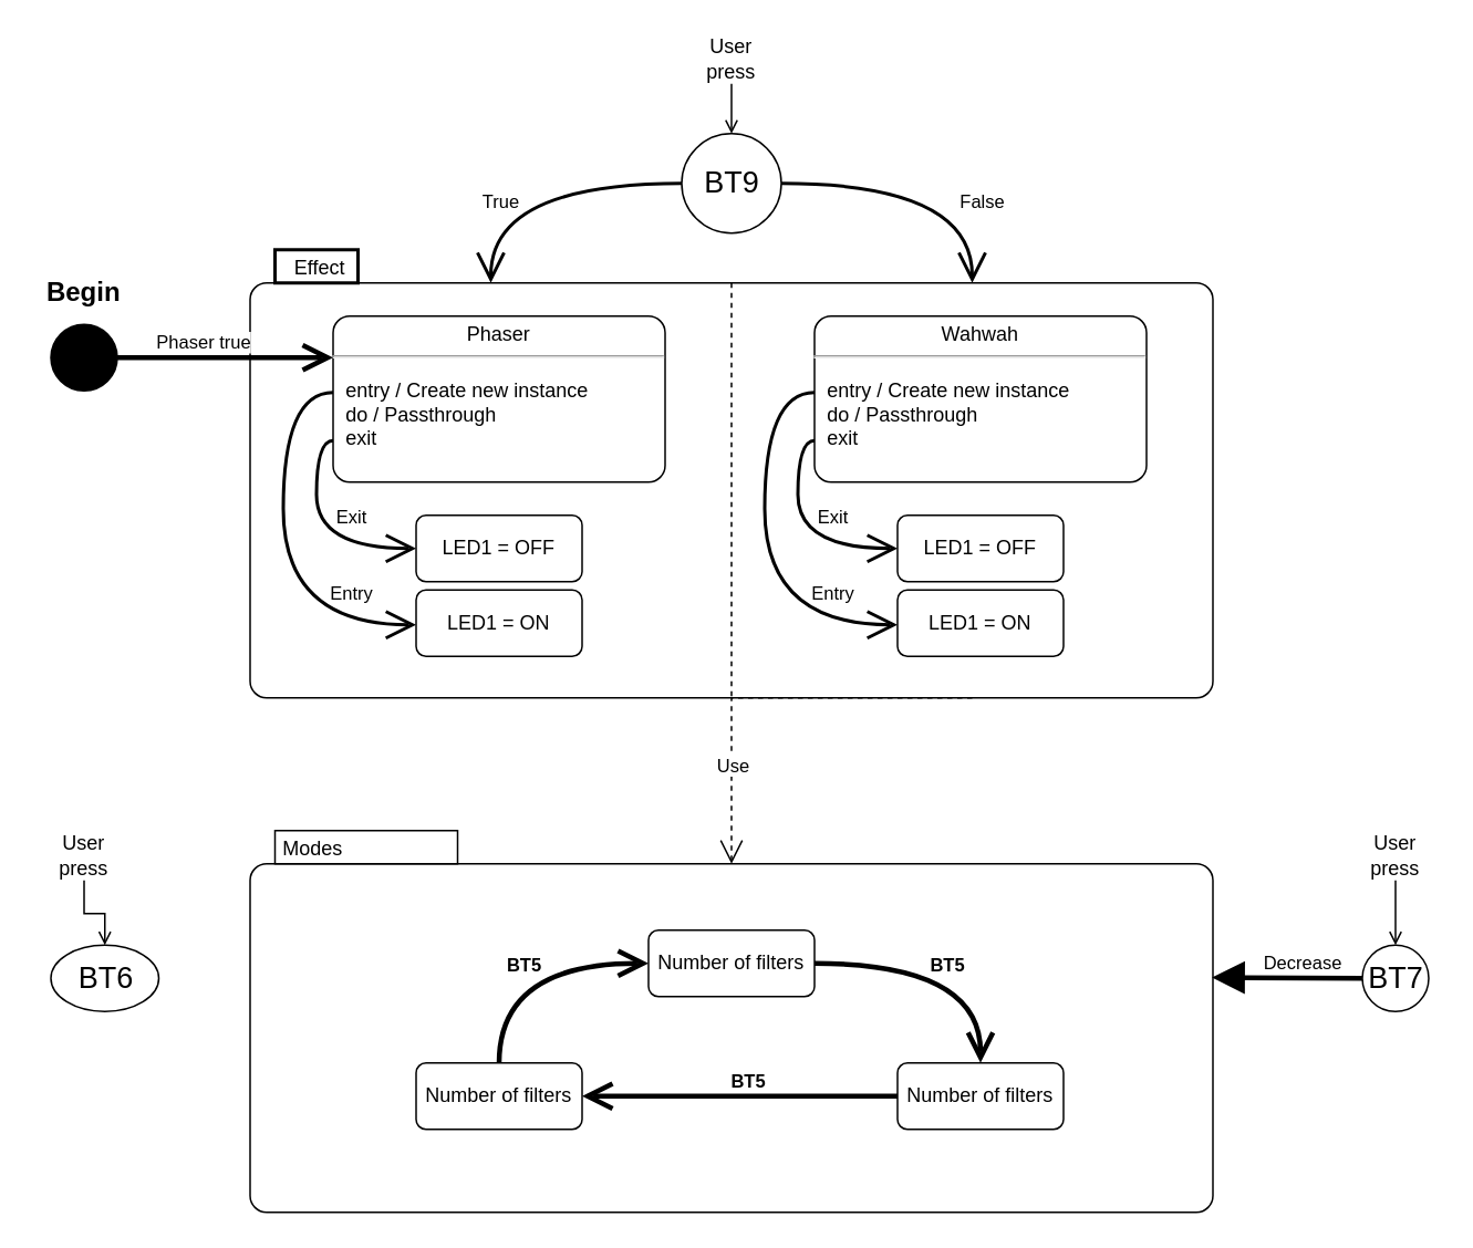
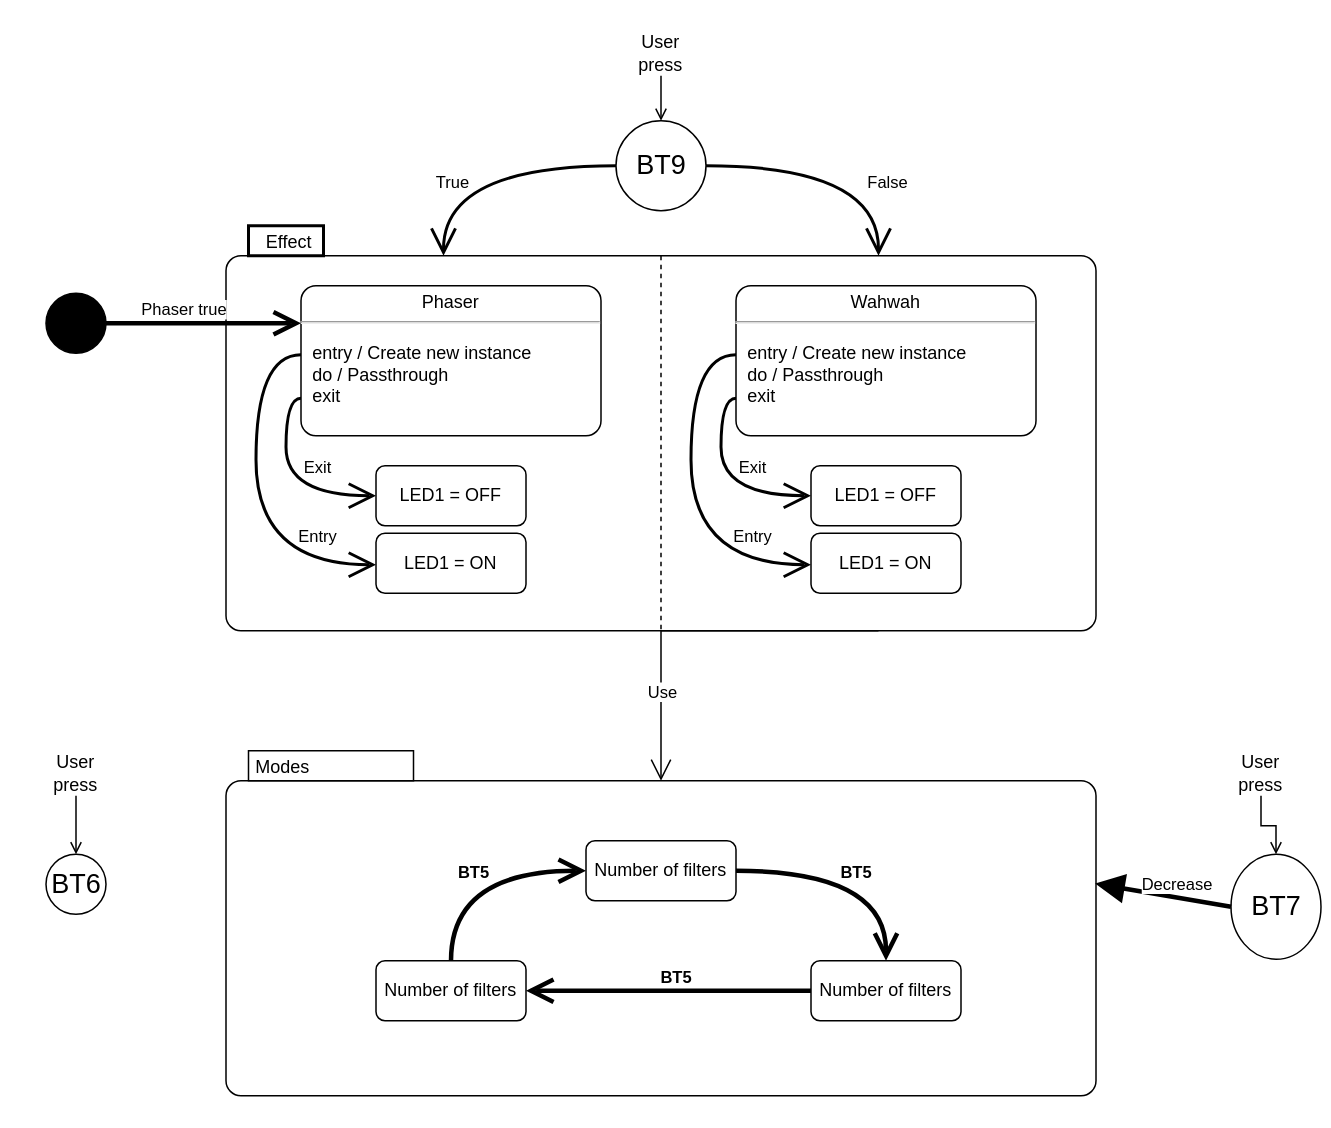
- <mxCell id="6" value="&lt;b style=&quot;font-size: 16px;&quot;&gt;Begin&lt;/b&gt;" style="text;html=1;strokeColor=none;fillColor=none;align=center;verticalAlign=middle;whiteSpace=wrap;rounded=0;fontSize=16;" vertex="1" parent="1"><mxGeometry x="20" y="160" width="60" height="30" as="geometry" /></mxCell>
- <mxCell id="28" value="" style="edgeStyle=elbowEdgeStyle;html=1;elbow=horizontal;align=right;verticalAlign=bottom;rounded=0;labelBackgroundColor=none;endArrow=open;endSize=12;exitX=0.75;exitY=1;exitDx=0;exitDy=0;exitPerimeter=0;entryX=0.5;entryY=0;entryDx=0;entryDy=20;entryPerimeter=0;dashed=1;" edge="1" target="2" parent="1" source="3"><mxGeometry relative="1" as="geometry"><mxPoint x="440" y="520" as="sourcePoint" /><mxPoint x="440" y="470" as="targetPoint" /><Array as="points"><mxPoint x="440" y="440" /></Array></mxGeometry></mxCell>
+ <mxCell id="28" value="" style="edgeStyle=elbowEdgeStyle;html=1;elbow=horizontal;align=right;verticalAlign=bottom;rounded=0;labelBackgroundColor=none;endArrow=open;endSize=12;exitX=0.75;exitY=1;exitDx=0;exitDy=0;exitPerimeter=0;entryX=0.5;entryY=0;entryDx=0;entryDy=20;entryPerimeter=0;" edge="1" target="2" parent="1" source="3"><mxGeometry relative="1" as="geometry"><mxPoint x="440" y="520" as="sourcePoint" /><mxPoint x="440" y="470" as="targetPoint" /><Array as="points"><mxPoint x="440" y="440" /></Array></mxGeometry></mxCell>
- <mxCell id="32" value="BT6" style="shape=ellipse;html=1;fontSize=18;align=center;" vertex="1" parent="1"><mxGeometry x="30" y="569" width="65" height="40" as="geometry" /></mxCell>
+ <mxCell id="32" value="BT6" style="shape=ellipse;html=1;fontSize=18;align=center;" vertex="1" parent="1"><mxGeometry x="30" y="569" width="40" height="40" as="geometry" /></mxCell>
- <mxCell id="40" value="BT7" style="shape=ellipse;html=1;fontSize=18;align=center;" vertex="1" parent="1"><mxGeometry x="820" y="569" width="40" height="40" as="geometry" /></mxCell>
+ <mxCell id="40" value="BT7" style="shape=ellipse;html=1;fontSize=18;align=center;" vertex="1" parent="1"><mxGeometry x="820" y="569" width="60" height="70" as="geometry" /></mxCell>
